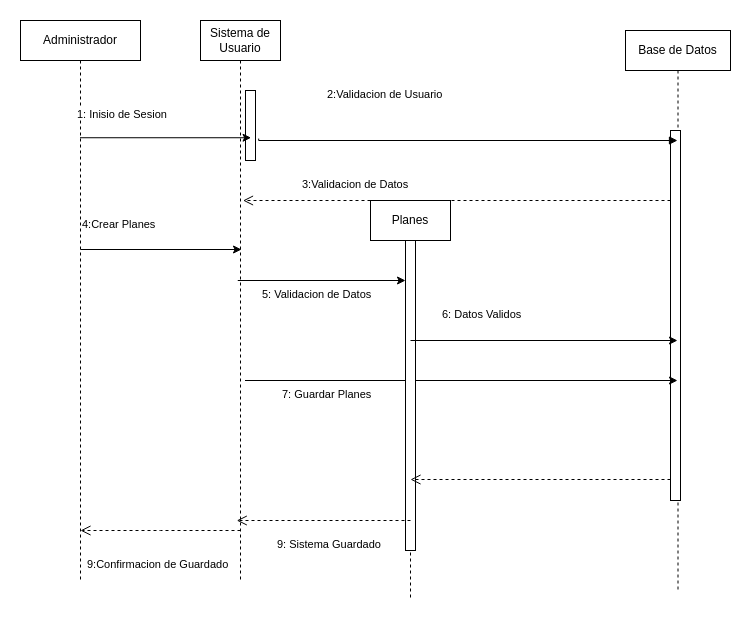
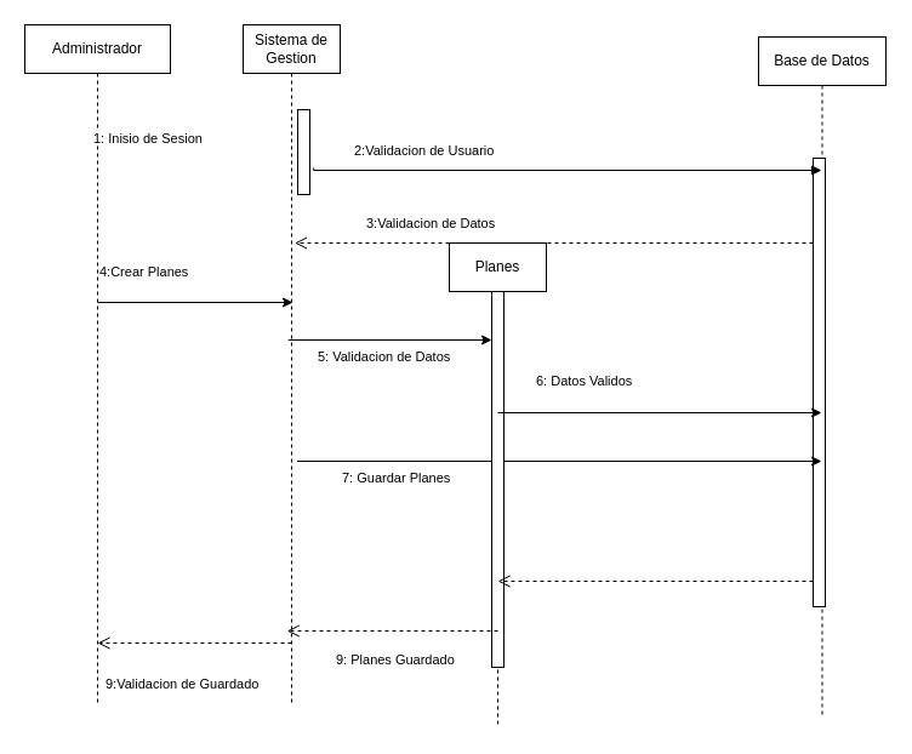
- <mxCell id="3" value="Sistema de Usuario" style="shape=umlLifeline;perimeter=lifelinePerimeter;whiteSpace=wrap;html=1;container=0;dropTarget=0;collapsible=0;recursiveResize=0;outlineConnect=0;portConstraint=eastwest;newEdgeStyle={&quot;edgeStyle&quot;:&quot;elbowEdgeStyle&quot;,&quot;elbow&quot;:&quot;vertical&quot;,&quot;curved&quot;:0,&quot;rounded&quot;:0};" vertex="1" parent="1"><mxGeometry x="200" y="20" width="80" height="560" as="geometry" /></mxCell>
+ <mxCell id="3" value="Sistema de Gestion" style="shape=umlLifeline;perimeter=lifelinePerimeter;whiteSpace=wrap;html=1;container=0;dropTarget=0;collapsible=0;recursiveResize=0;outlineConnect=0;portConstraint=eastwest;newEdgeStyle={&quot;edgeStyle&quot;:&quot;elbowEdgeStyle&quot;,&quot;elbow&quot;:&quot;vertical&quot;,&quot;curved&quot;:0,&quot;rounded&quot;:0};" vertex="1" parent="1"><mxGeometry x="200" y="20" width="80" height="560" as="geometry" /></mxCell>
- <mxCell id="8" value="&lt;div style=&quot;text-align: center;&quot;&gt;&lt;span style=&quot;font-size: 11px; text-wrap: nowrap; background-color: rgb(255, 255, 255);&quot;&gt;&lt;font style=&quot;vertical-align: inherit;&quot;&gt;&lt;font style=&quot;vertical-align: inherit;&quot;&gt;2:Validacion de Usuario&lt;/font&gt;&lt;/font&gt;&lt;/span&gt;&lt;/div&gt;" style="text;whiteSpace=wrap;html=1;" vertex="1" parent="1"><mxGeometry x="325" y="80" width="110" height="40" as="geometry" /></mxCell>
+ <mxCell id="8" value="&lt;div style=&quot;text-align: center;&quot;&gt;&lt;span style=&quot;font-size: 11px; text-wrap: nowrap; background-color: rgb(255, 255, 255);&quot;&gt;&lt;font style=&quot;vertical-align: inherit;&quot;&gt;&lt;font style=&quot;vertical-align: inherit;&quot;&gt;2:Validacion de Usuario&lt;/font&gt;&lt;/font&gt;&lt;/span&gt;&lt;/div&gt;" style="text;whiteSpace=wrap;html=1;" vertex="1" parent="1"><mxGeometry x="290" y="110" width="110" height="40" as="geometry" /></mxCell>
- <mxCell id="11" value="" style="endArrow=classic;html=1;rounded=0;entryX=0.878;entryY=0.931;entryDx=0;entryDy=0;entryPerimeter=0;" edge="1" parent="1" source="2" target="9"><mxGeometry width="50" height="50" relative="1" as="geometry"><mxPoint x="85" y="180" as="sourcePoint" /><mxPoint x="135" y="130" as="targetPoint" /></mxGeometry></mxCell>
- <mxCell id="26" value="&lt;div style=&quot;text-align: center;&quot;&gt;&lt;span style=&quot;font-size: 11px; text-wrap: nowrap; background-color: rgb(255, 255, 255);&quot;&gt;9: Sistema Guardado&lt;/span&gt;&lt;/div&gt;" style="text;whiteSpace=wrap;html=1;" vertex="1" parent="1"><mxGeometry x="275" y="530" width="110" height="40" as="geometry" /></mxCell>
+ <mxCell id="26" value="&lt;div style=&quot;text-align: center;&quot;&gt;&lt;span style=&quot;font-size: 11px; text-wrap: nowrap; background-color: rgb(255, 255, 255);&quot;&gt;9: Planes Guardado&lt;/span&gt;&lt;/div&gt;" style="text;whiteSpace=wrap;html=1;" vertex="1" parent="1"><mxGeometry x="275" y="530" width="110" height="40" as="geometry" /></mxCell>
- <mxCell id="14" value="&lt;div style=&quot;text-align: center;&quot;&gt;&lt;span style=&quot;font-size: 11px; text-wrap: nowrap; background-color: rgb(255, 255, 255);&quot;&gt;9:Confirmacion de Guardado&lt;/span&gt;&lt;/div&gt;" style="text;whiteSpace=wrap;html=1;" vertex="1" parent="1"><mxGeometry x="85" y="550" width="130" height="40" as="geometry" /></mxCell>
+ <mxCell id="14" value="&lt;div style=&quot;text-align: center;&quot;&gt;&lt;span style=&quot;font-size: 11px; text-wrap: nowrap; background-color: rgb(255, 255, 255);&quot;&gt;9:Validacion de Guardado&lt;/span&gt;&lt;/div&gt;" style="text;whiteSpace=wrap;html=1;" vertex="1" parent="1"><mxGeometry x="85" y="550" width="130" height="40" as="geometry" /></mxCell>
